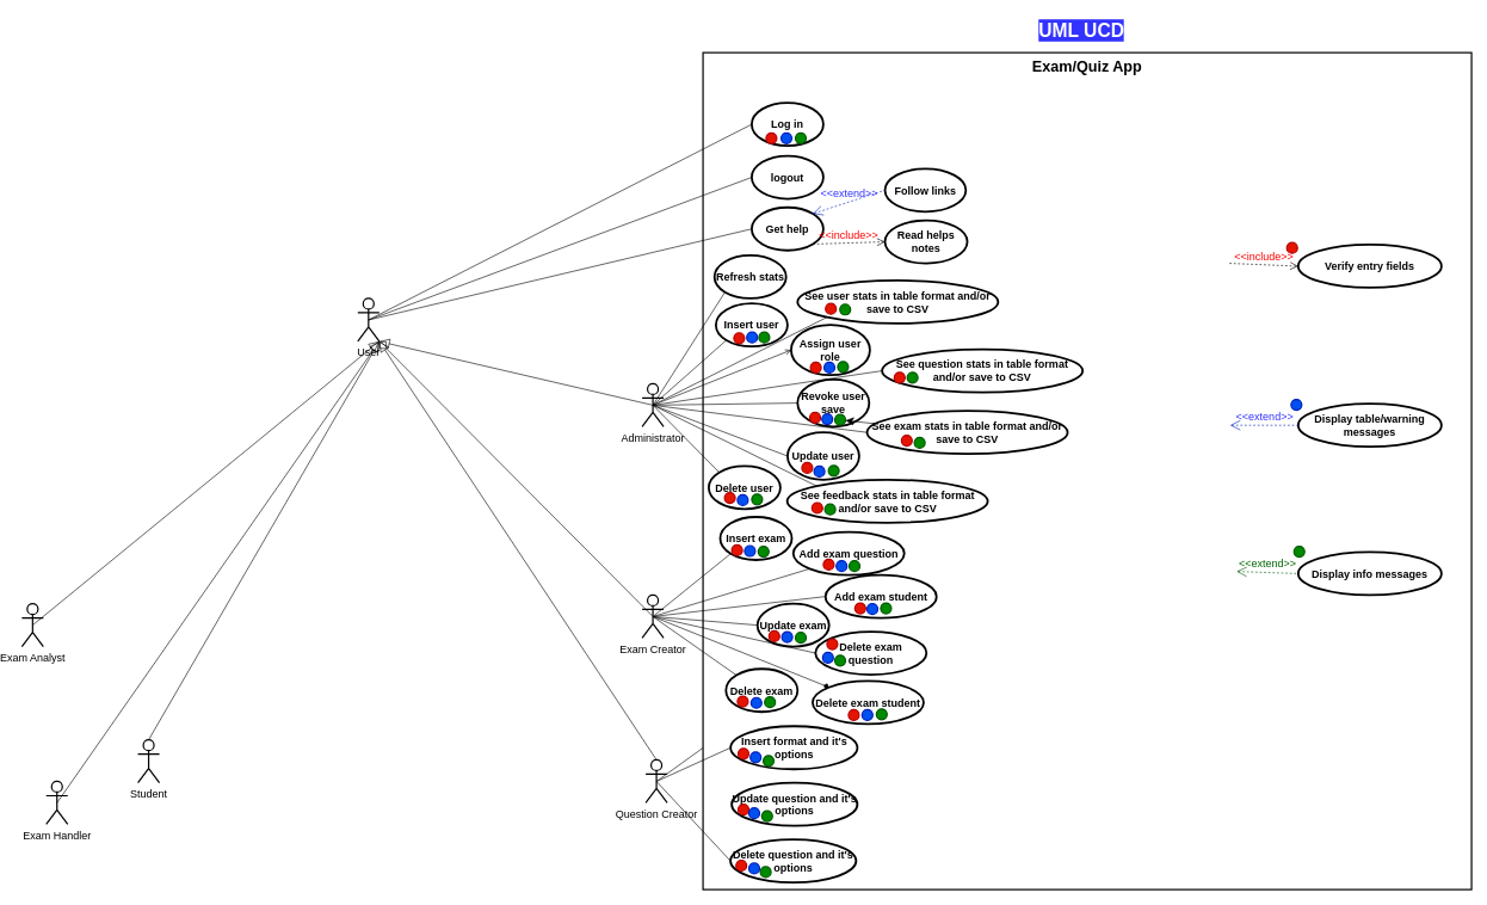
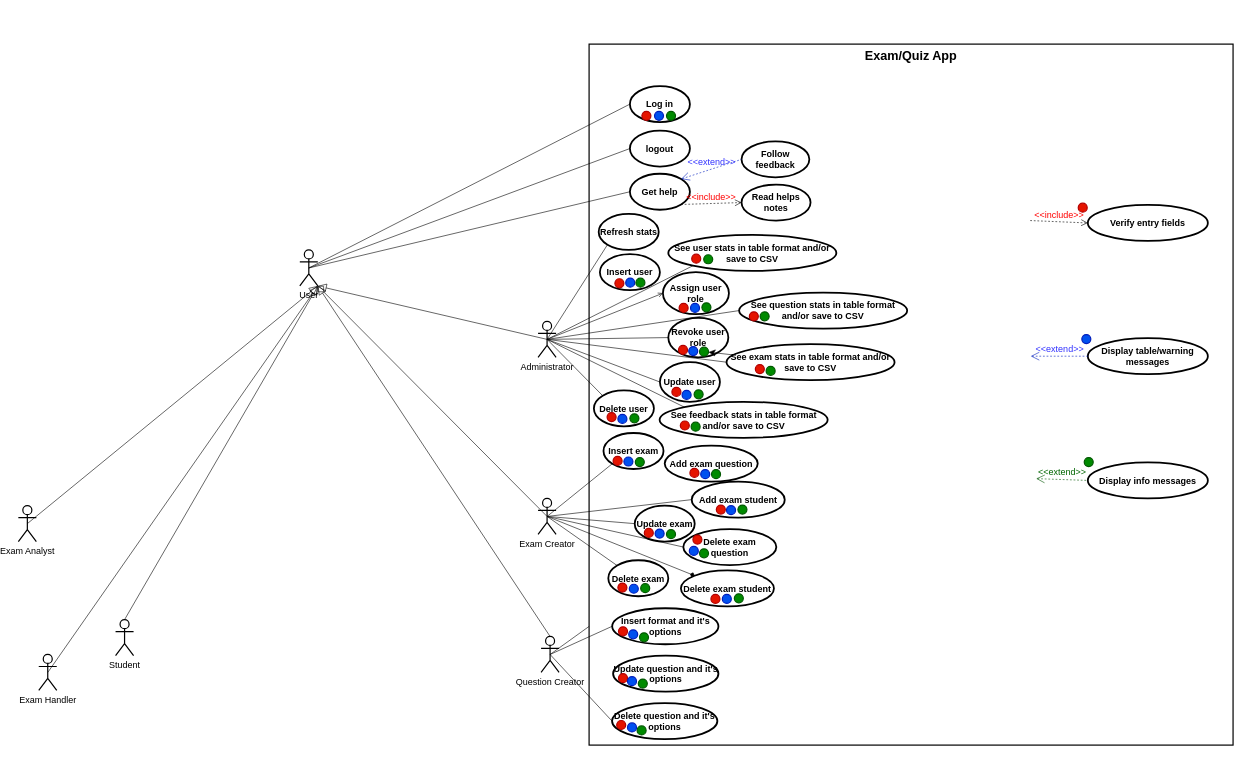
- <mxCell id="132" value="&lt;div style=&quot;text-align: center; font-size: 26px;&quot;&gt;&lt;span style=&quot;font-size: 26px;&quot;&gt;&lt;b style=&quot;font-size: 26px;&quot;&gt;UML UCD&lt;/b&gt;&lt;/span&gt;&lt;/div&gt;" style="text;whiteSpace=wrap;html=1;fontSize=26;fontColor=#FFFFFF;labelBackgroundColor=#3333FF;" vertex="1" parent="1"><mxGeometry x="1438" y="20" width="133" height="42" as="geometry" /></mxCell>
- <mxCell id="128" value="Follow links" style="shape=ellipse;html=1;strokeWidth=3;fontStyle=1;whiteSpace=wrap;align=center;perimeter=ellipsePerimeter;strokeColor=#000000;fontSize=15;fontColor=#000000;fillColor=none;" vertex="1" parent="1"><mxGeometry x="1225" y="235" width="113" height="60" as="geometry" /></mxCell>
+ <mxCell id="128" value="Follow feedback" style="shape=ellipse;html=1;strokeWidth=3;fontStyle=1;whiteSpace=wrap;align=center;perimeter=ellipsePerimeter;strokeColor=#000000;fontSize=15;fontColor=#000000;fillColor=none;" vertex="1" parent="1"><mxGeometry x="1225" y="235" width="113" height="60" as="geometry" /></mxCell>
- <mxCell id="24" value="" style="edgeStyle=none;html=1;endArrow=none;verticalAlign=bottom;strokeColor=#000000;fontSize=15;fontColor=#000000;exitX=0.5;exitY=0.5;exitDx=0;exitDy=0;exitPerimeter=0;entryX=0;entryY=1;entryDx=0;entryDy=0;" edge="1" parent="1" source="13" target="22"><mxGeometry width="160" relative="1" as="geometry"><mxPoint x="1010" y="333" as="sourcePoint" /><mxPoint x="1170" y="333" as="targetPoint" /></mxGeometry></mxCell>
- <mxCell id="28" value="Revoke user save" style="shape=ellipse;html=1;strokeWidth=3;fontStyle=1;whiteSpace=wrap;align=center;perimeter=ellipsePerimeter;strokeColor=#000000;fontSize=15;fontColor=#000000;fillColor=none;" vertex="1" parent="1"><mxGeometry x="1103" y="529" width="100" height="66" as="geometry" /></mxCell>
+ <mxCell id="28" value="Revoke user role" style="shape=ellipse;html=1;strokeWidth=3;fontStyle=1;whiteSpace=wrap;align=center;perimeter=ellipsePerimeter;strokeColor=#000000;fontSize=15;fontColor=#000000;fillColor=none;" vertex="1" parent="1"><mxGeometry x="1103" y="529" width="100" height="66" as="geometry" /></mxCell>
- <mxCell id="54" value="" style="edgeStyle=none;html=1;endArrow=none;verticalAlign=bottom;strokeColor=#000000;fontSize=15;fontColor=#000000;exitX=0.5;exitY=0.5;exitDx=0;exitDy=0;exitPerimeter=0;entryX=0;entryY=1;entryDx=0;entryDy=0;" edge="1" parent="1" source="5" target="50"><mxGeometry width="160" relative="1" as="geometry"><mxPoint x="975" y="914.5" as="sourcePoint" /><mxPoint x="1069" y="805.5" as="targetPoint" /></mxGeometry></mxCell>
